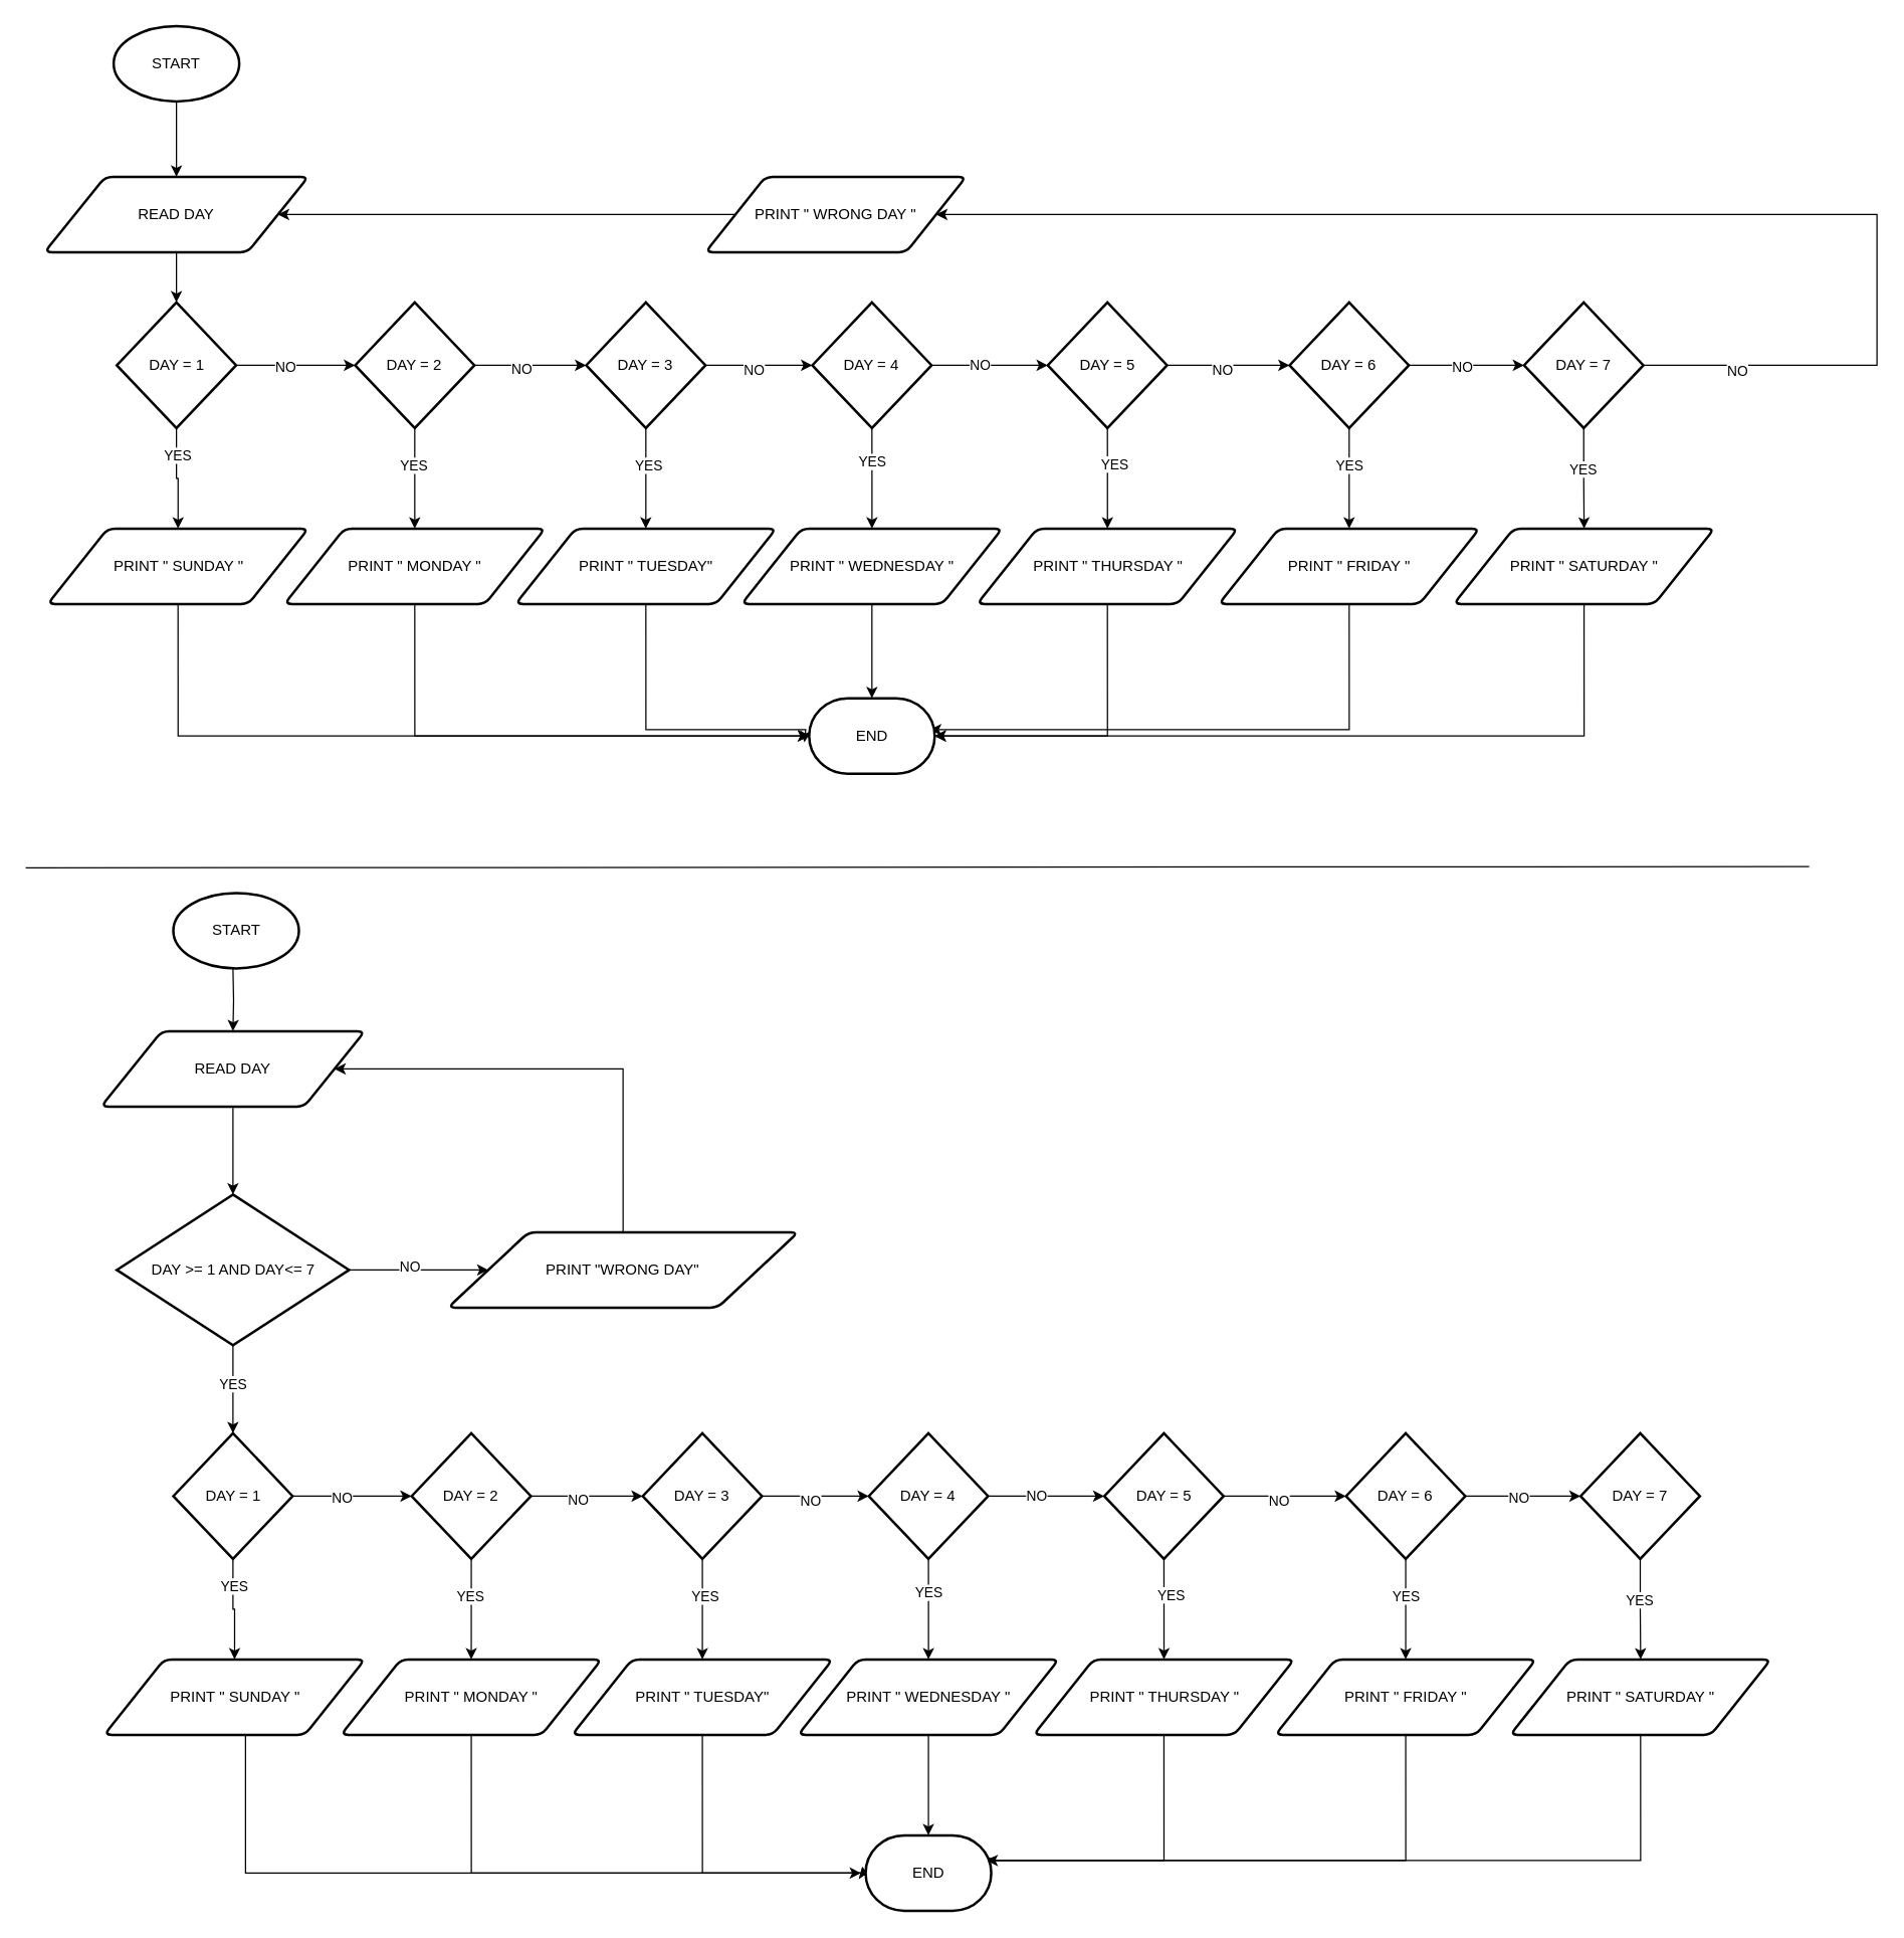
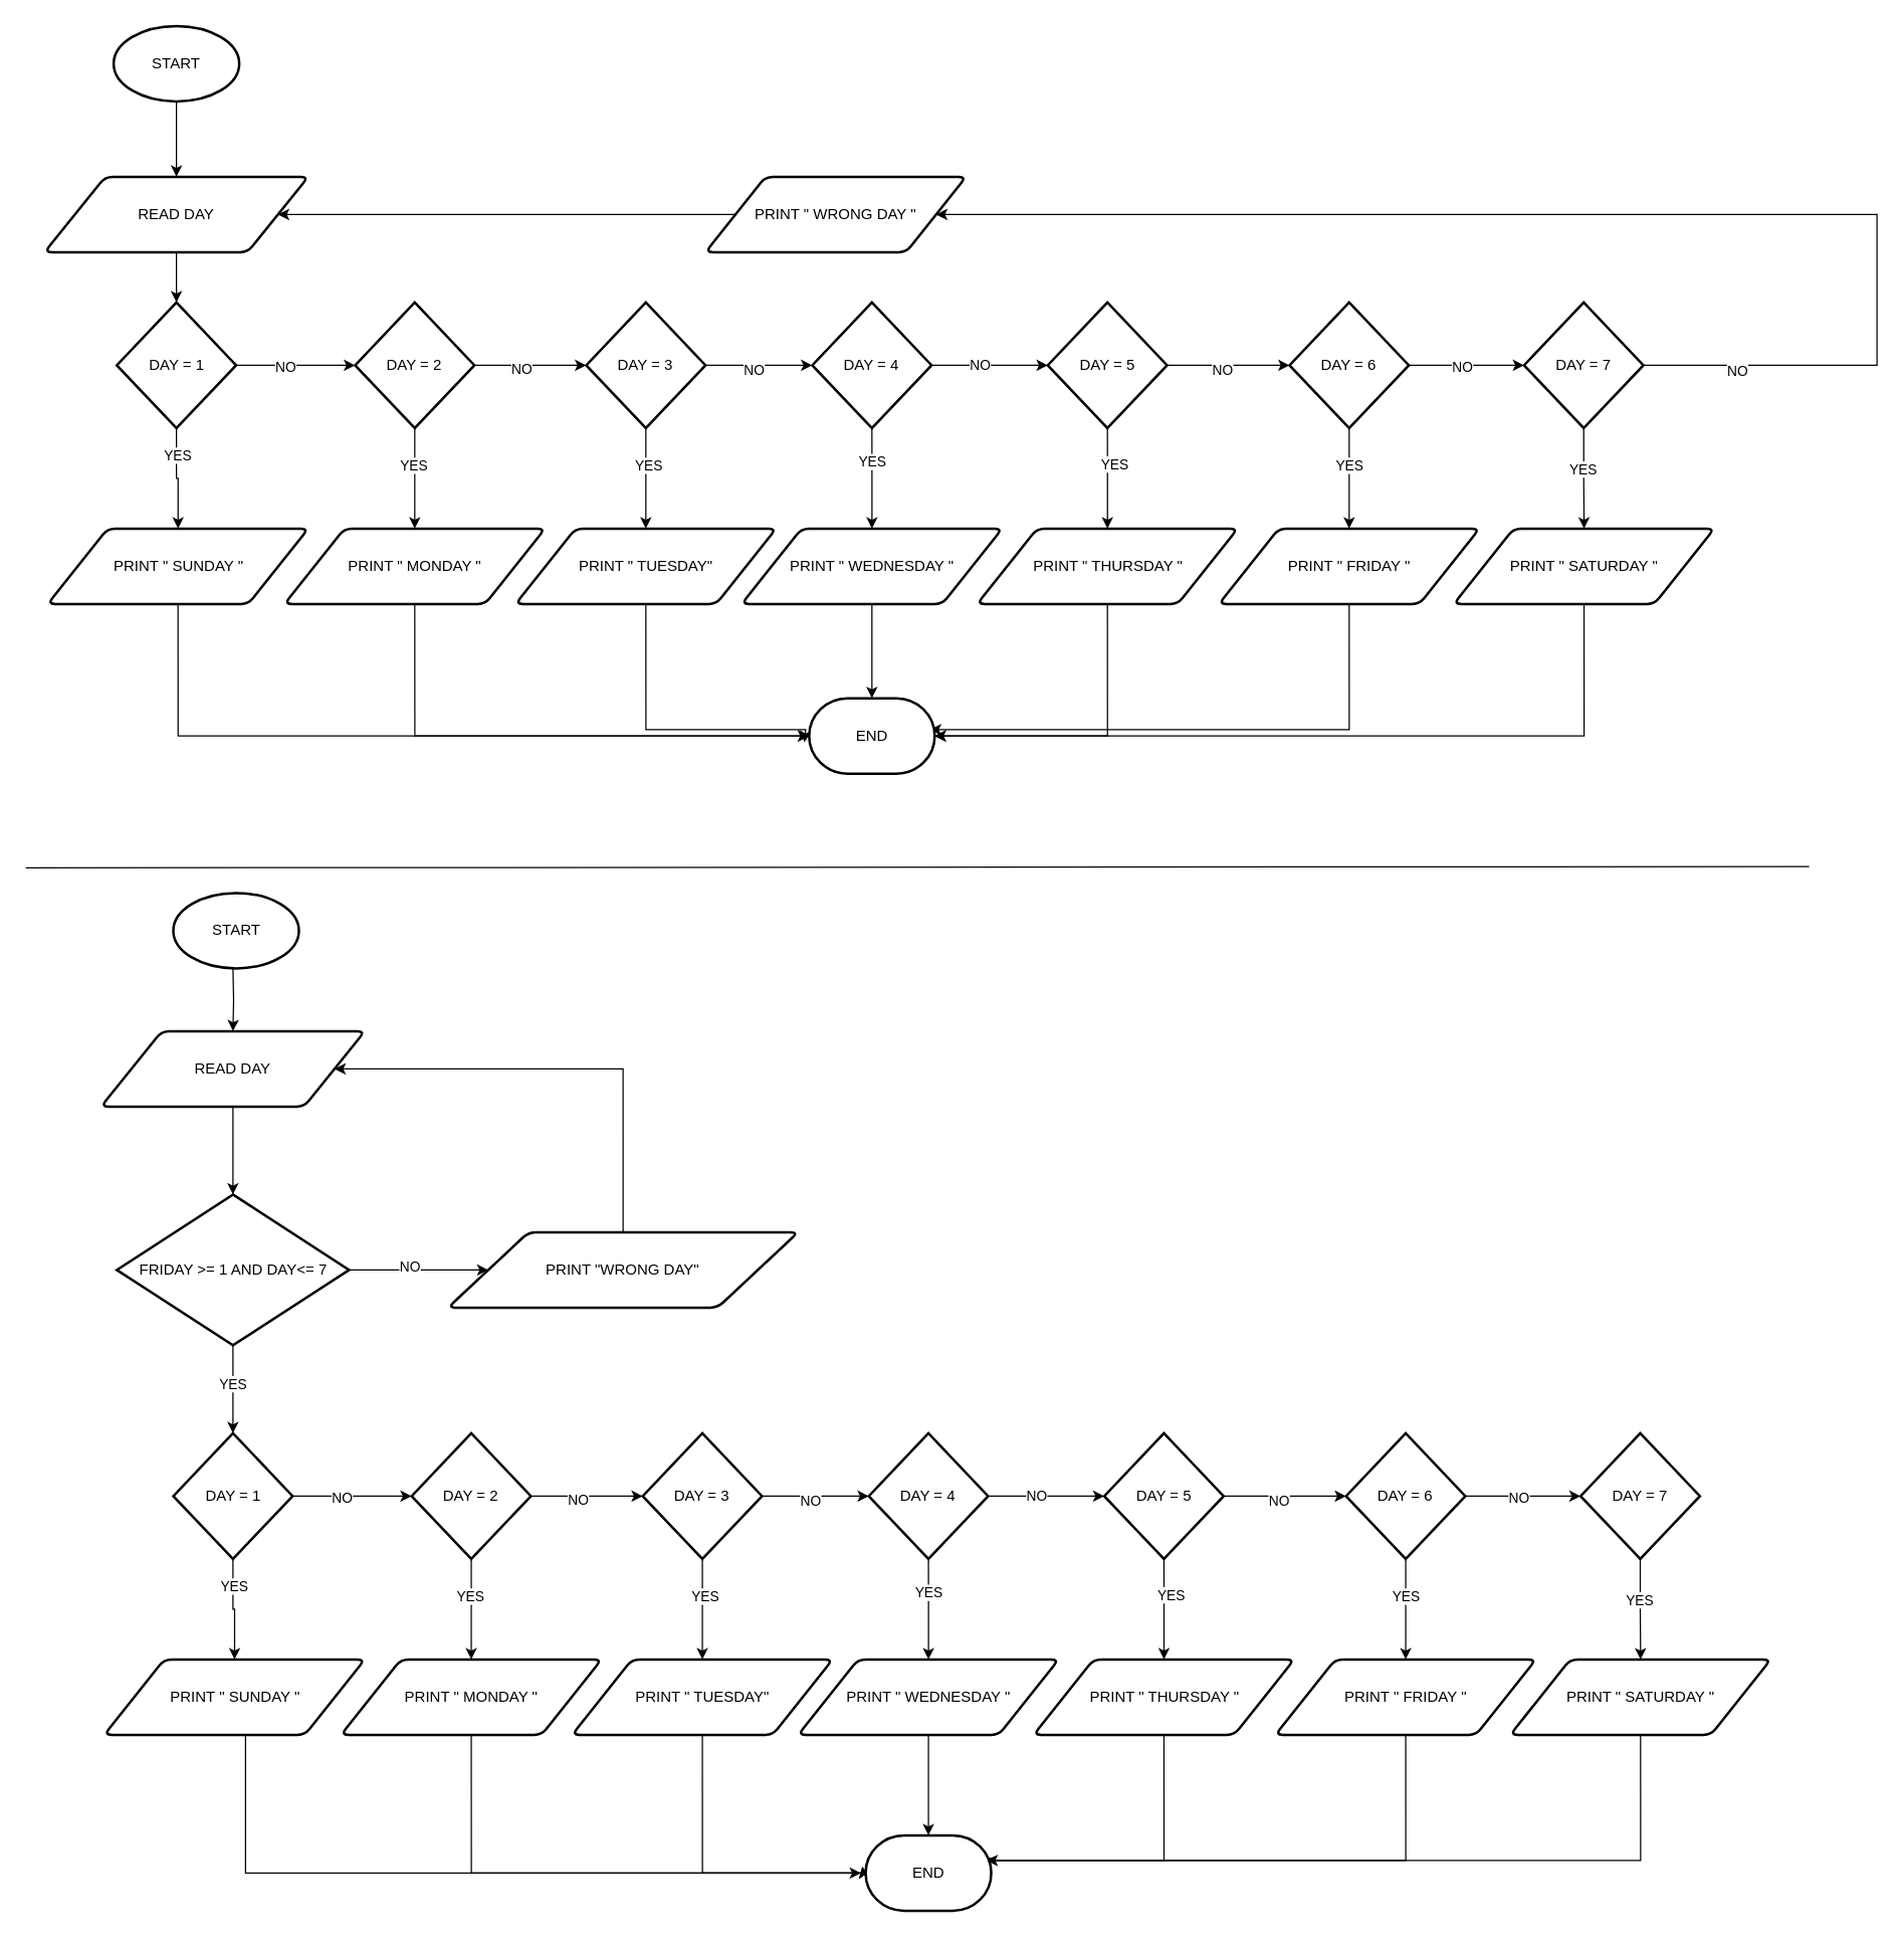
- <mxCell id="112" value="DAY &amp;gt;= 1 AND DAY&amp;lt;= 7" style="strokeWidth=2;html=1;shape=mxgraph.flowchart.decision;whiteSpace=wrap;" vertex="1" parent="1"><mxGeometry x="92.5" y="950" width="185" height="120" as="geometry" /></mxCell>
+ <mxCell id="112" value="FRIDAY &amp;gt;= 1 AND DAY&amp;lt;= 7" style="strokeWidth=2;html=1;shape=mxgraph.flowchart.decision;whiteSpace=wrap;" vertex="1" parent="1"><mxGeometry x="92.5" y="950" width="185" height="120" as="geometry" /></mxCell>
